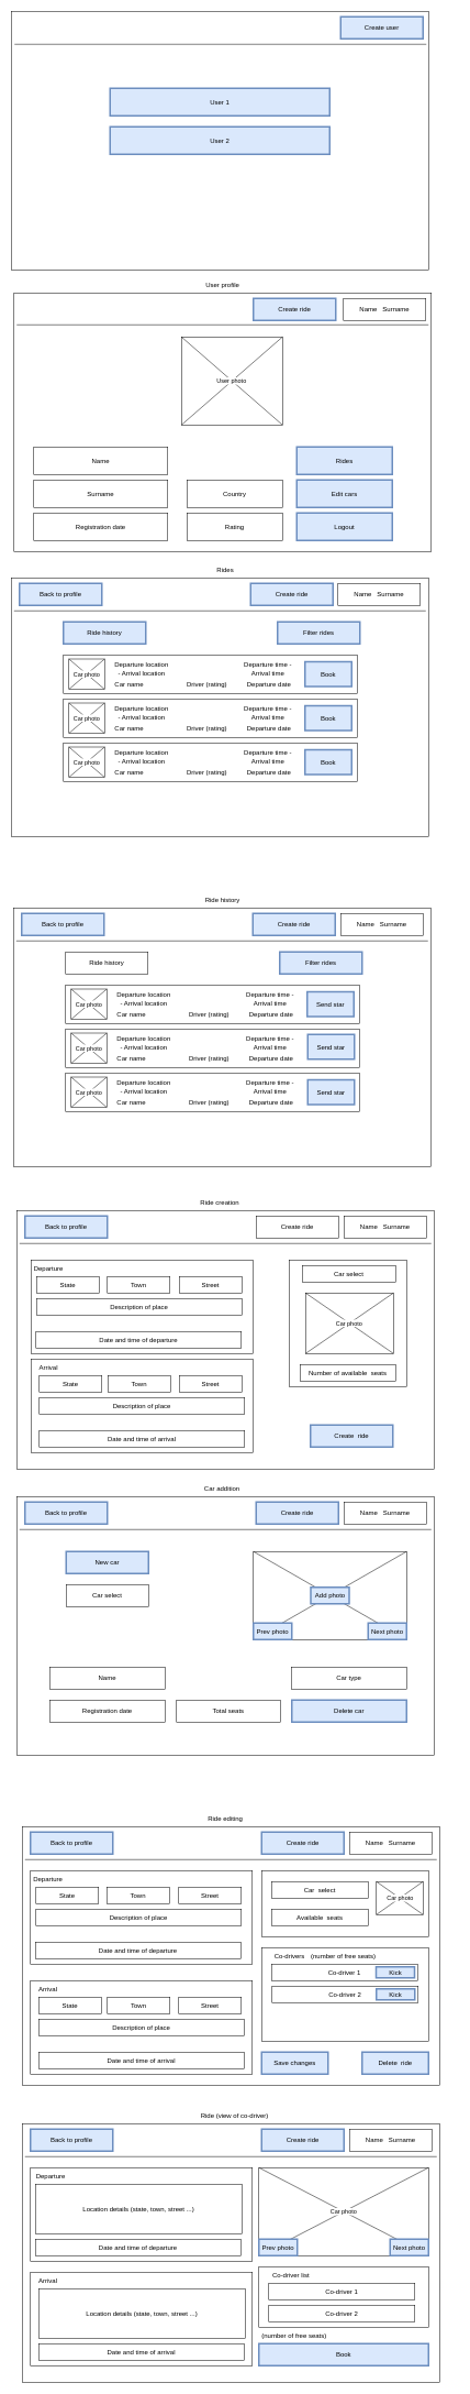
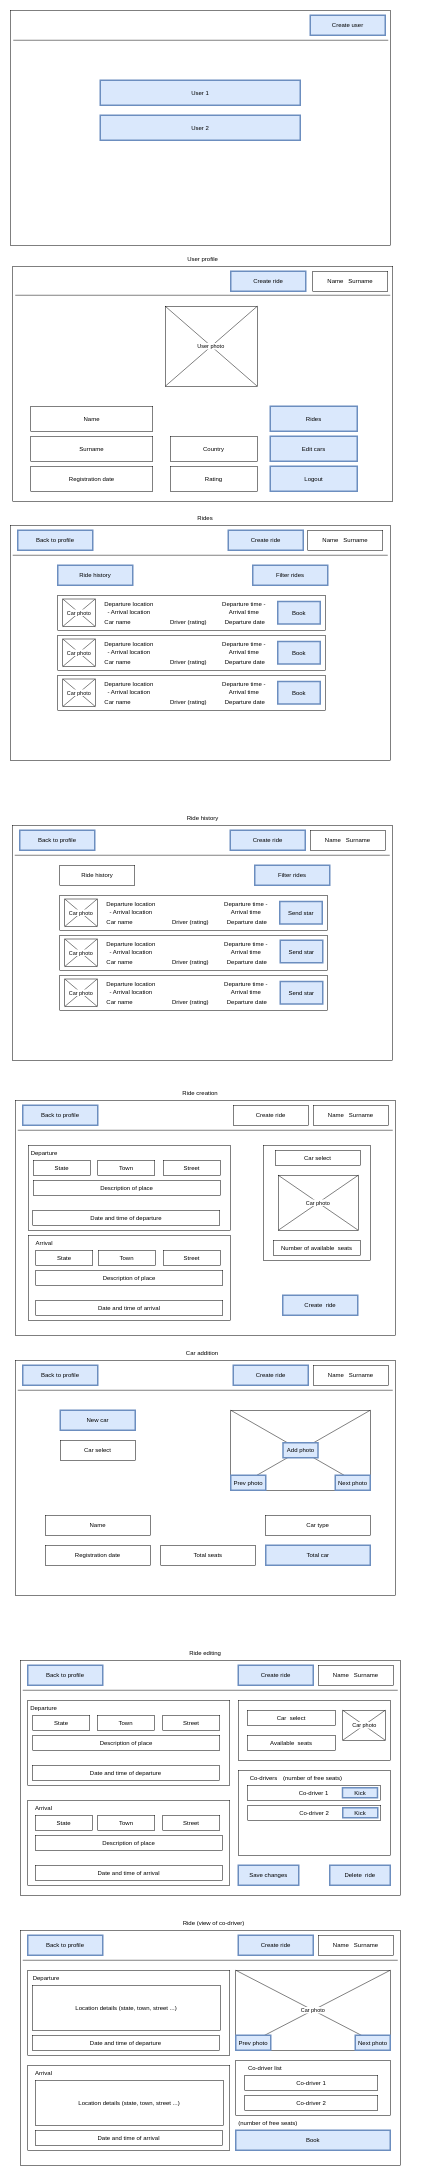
- <mxCell id="162" value="Delete car" style="rounded=0;whiteSpace=wrap;html=1;fillColor=#dae8fc;strokeColor=#6c8ebf;strokeWidth=3;" parent="144" vertex="1"><mxGeometry x="501" y="370" width="209" height="40" as="geometry" /></mxCell>
+ <mxCell id="162" value="Total car" style="rounded=0;whiteSpace=wrap;html=1;fillColor=#dae8fc;strokeColor=#6c8ebf;strokeWidth=3;" parent="144" vertex="1"><mxGeometry x="501" y="370" width="209" height="40" as="geometry" /></mxCell>
